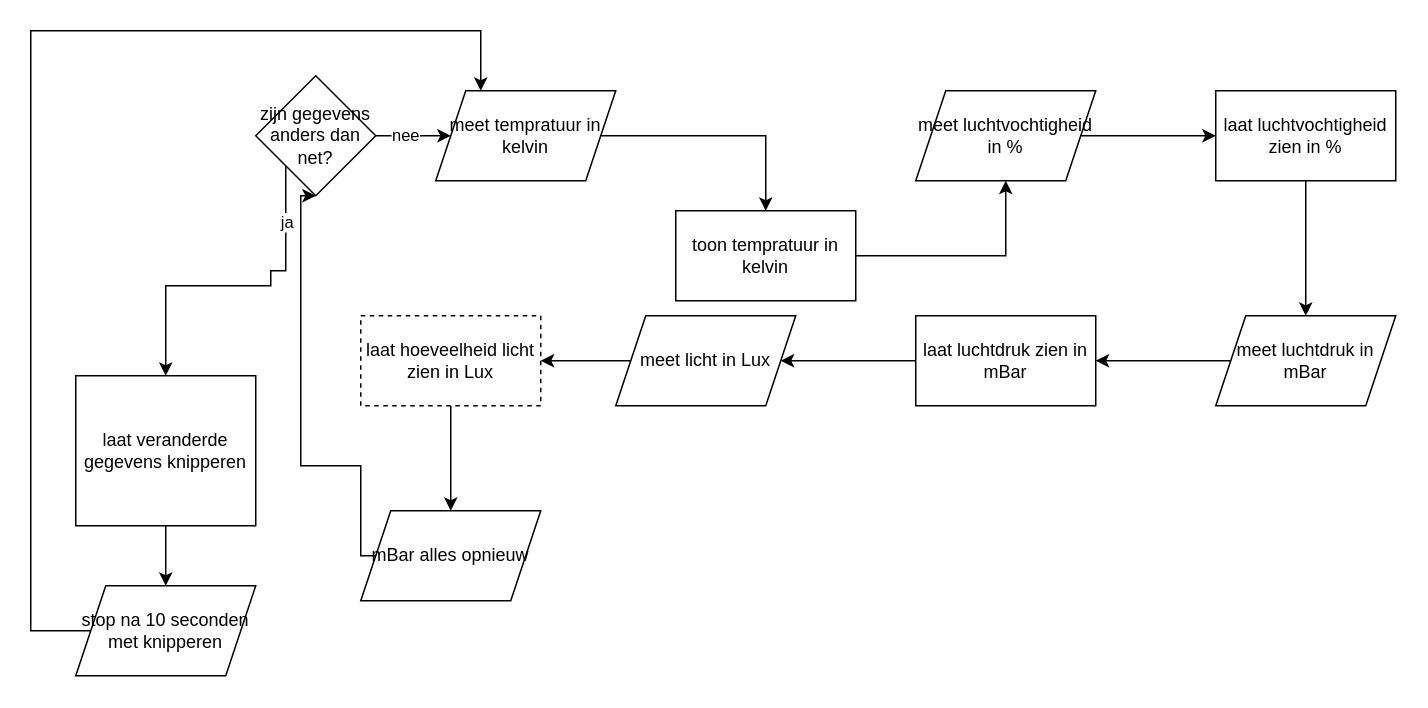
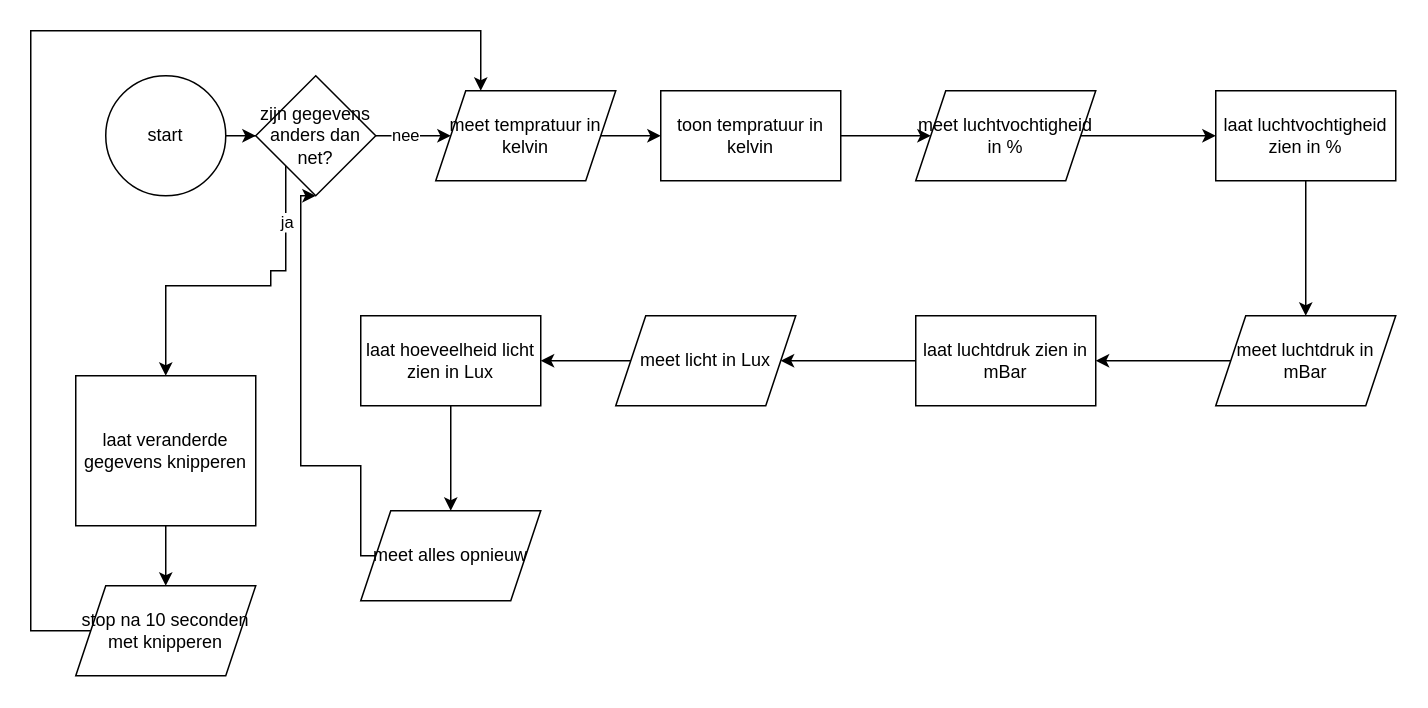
+ <mxCell id="3" value="start" style="ellipse;whiteSpace=wrap;html=1;aspect=fixed;" vertex="1" parent="1"><mxGeometry x="70" y="50" width="80" height="80" as="geometry" /></mxCell>
+ <mxCell id="2" value="" style="edgeStyle=orthogonalEdgeStyle;rounded=0;orthogonalLoop=1;jettySize=auto;html=1;" edge="1" parent="1" source="3" target="26"><mxGeometry relative="1" as="geometry" /></mxCell>
- <mxCell id="7" value="toon tempratuur in kelvin" style="whiteSpace=wrap;html=1;" vertex="1" parent="1"><mxGeometry x="450" y="140" width="120" height="60" as="geometry" /></mxCell>
+ <mxCell id="7" value="toon tempratuur in kelvin" style="whiteSpace=wrap;html=1;" vertex="1" parent="1"><mxGeometry x="440" y="60" width="120" height="60" as="geometry" /></mxCell>
- <mxCell id="19" value="laat hoeveelheid licht zien in Lux" style="whiteSpace=wrap;html=1;dashed=1;" vertex="1" parent="1"><mxGeometry x="240" y="210" width="120" height="60" as="geometry" /></mxCell>
+ <mxCell id="19" value="laat hoeveelheid licht zien in Lux" style="whiteSpace=wrap;html=1;" vertex="1" parent="1"><mxGeometry x="240" y="210" width="120" height="60" as="geometry" /></mxCell>
- <mxCell id="21" value="mBar alles opnieuw" style="shape=parallelogram;perimeter=parallelogramPerimeter;whiteSpace=wrap;html=1;fixedSize=1;" vertex="1" parent="1"><mxGeometry x="240" y="340" width="120" height="60" as="geometry" /></mxCell>
+ <mxCell id="21" value="meet alles opnieuw" style="shape=parallelogram;perimeter=parallelogramPerimeter;whiteSpace=wrap;html=1;fixedSize=1;" vertex="1" parent="1"><mxGeometry x="240" y="340" width="120" height="60" as="geometry" /></mxCell>
